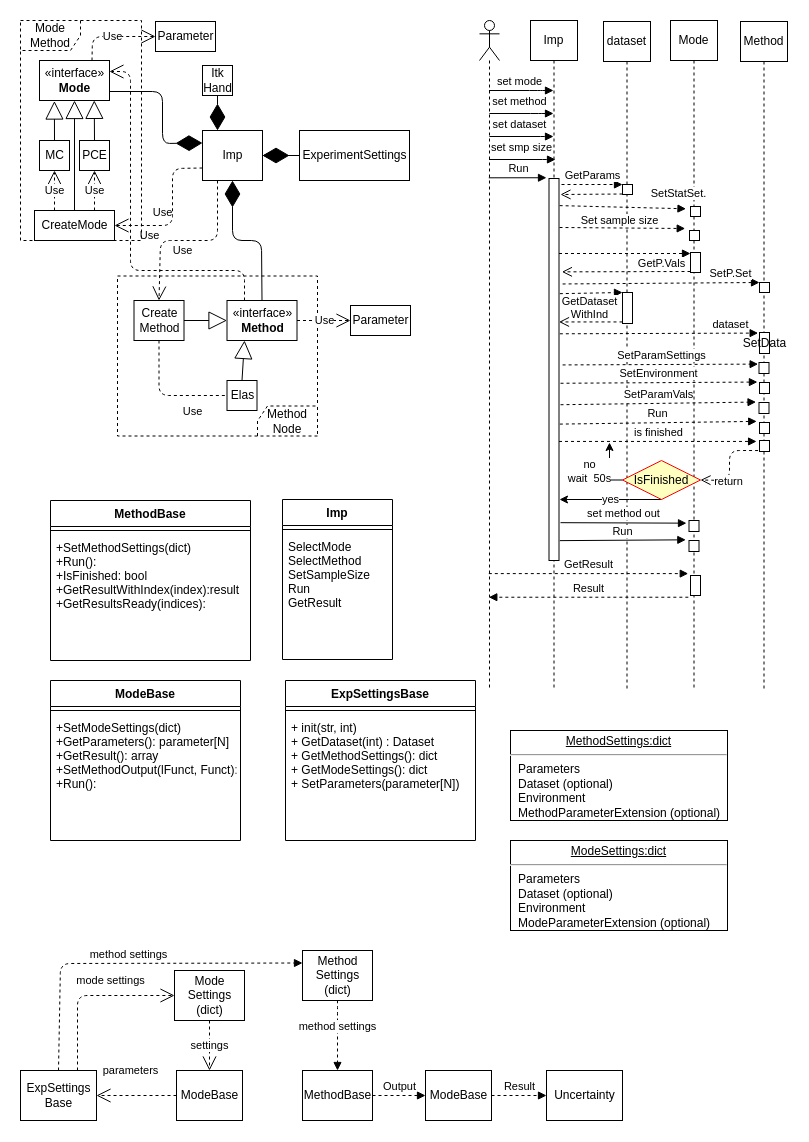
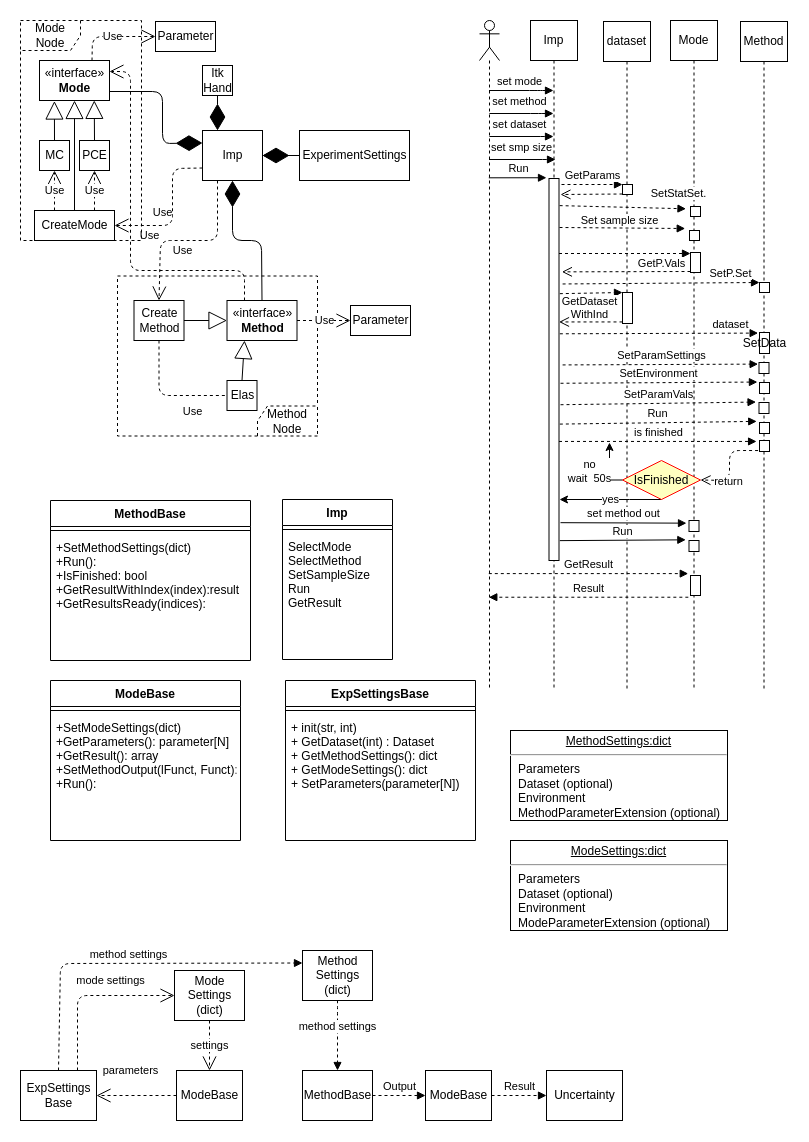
- <mxCell id="37" value="Mode&lt;br&gt;Method" style="shape=umlFrame;whiteSpace=wrap;html=1;dashed=1;" parent="1" vertex="1"><mxGeometry width="121" height="220" as="geometry" x="20" y="20" /></mxCell>
+ <mxCell id="37" value="Mode&lt;br&gt;Node" style="shape=umlFrame;whiteSpace=wrap;html=1;dashed=1;" parent="1" vertex="1"><mxGeometry width="121" height="220" as="geometry" x="20" y="20" /></mxCell>
